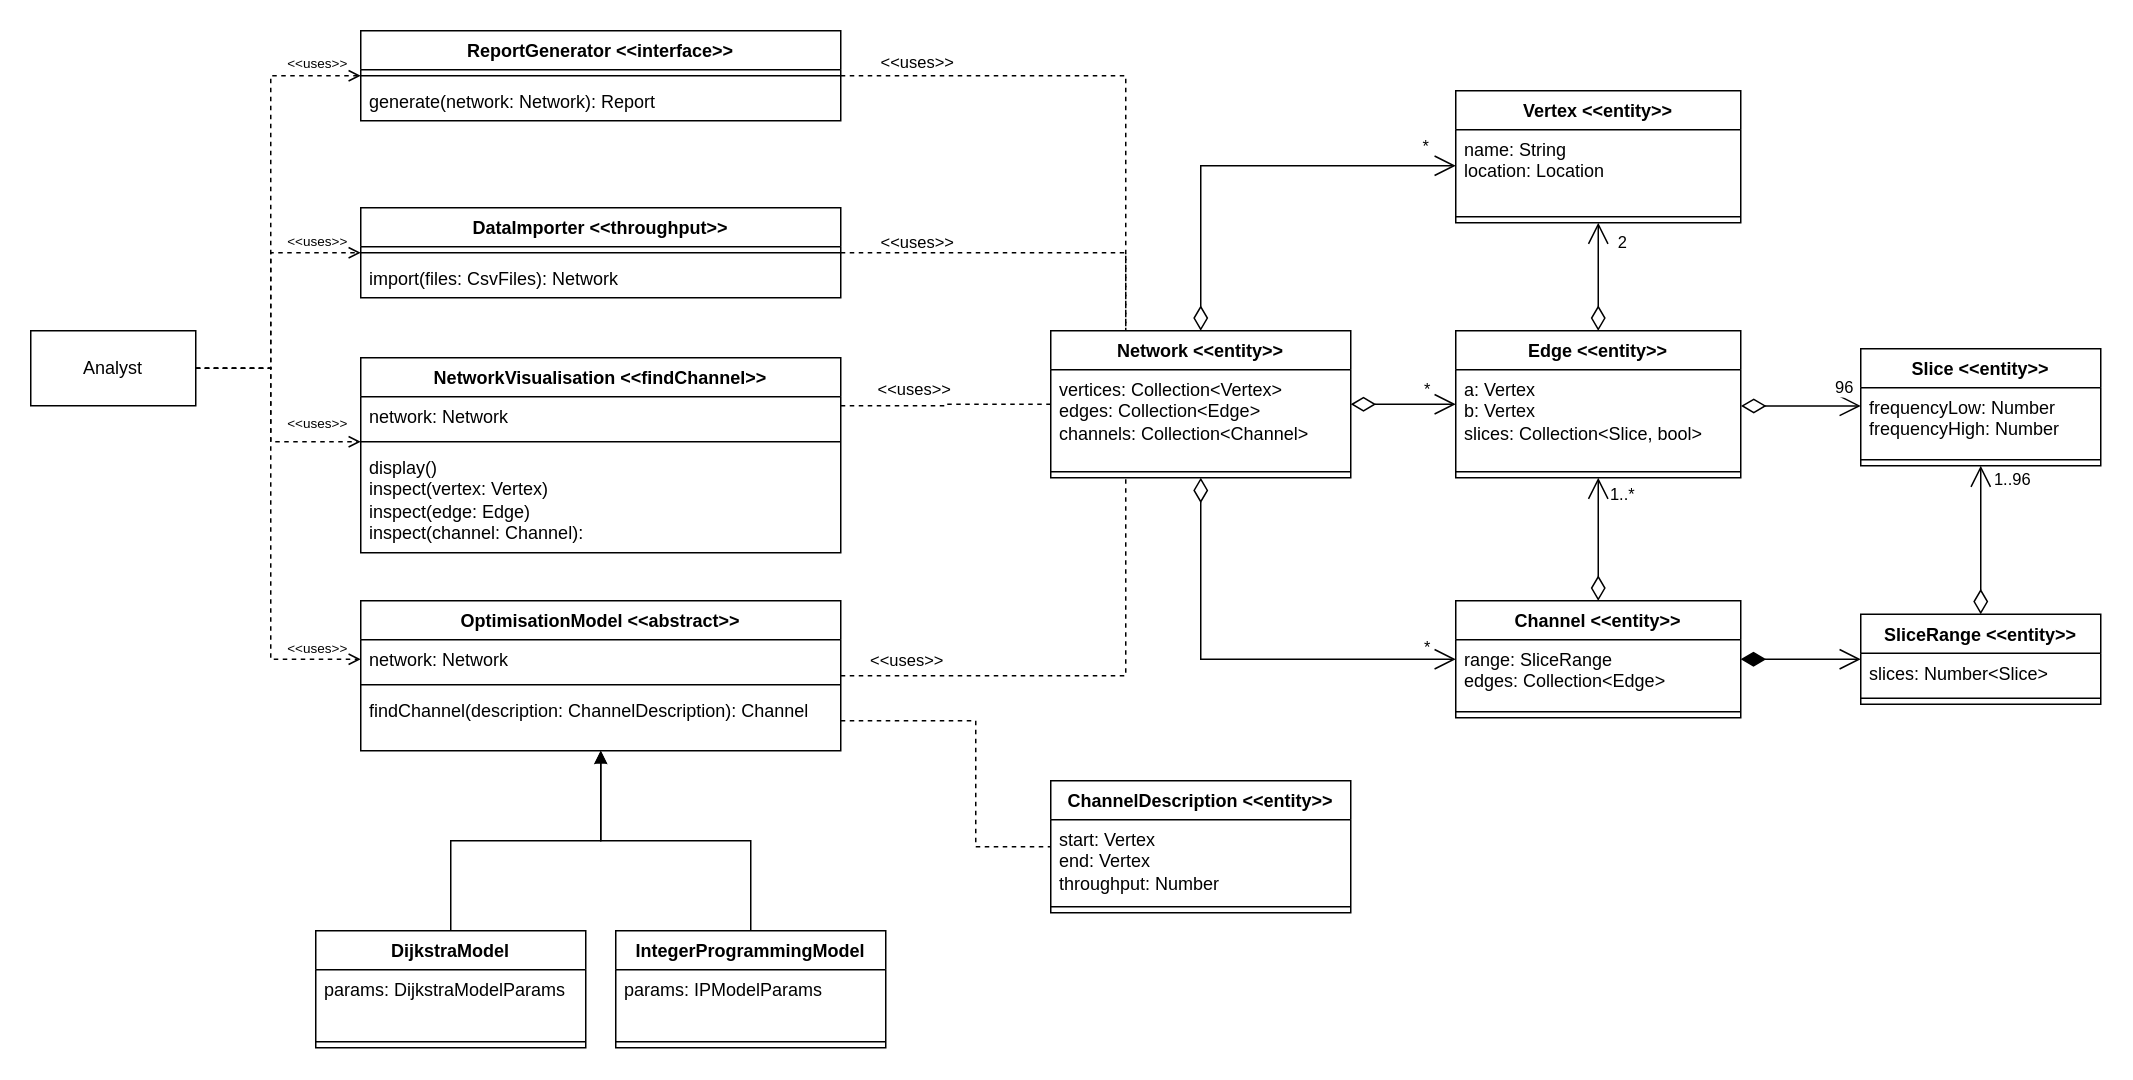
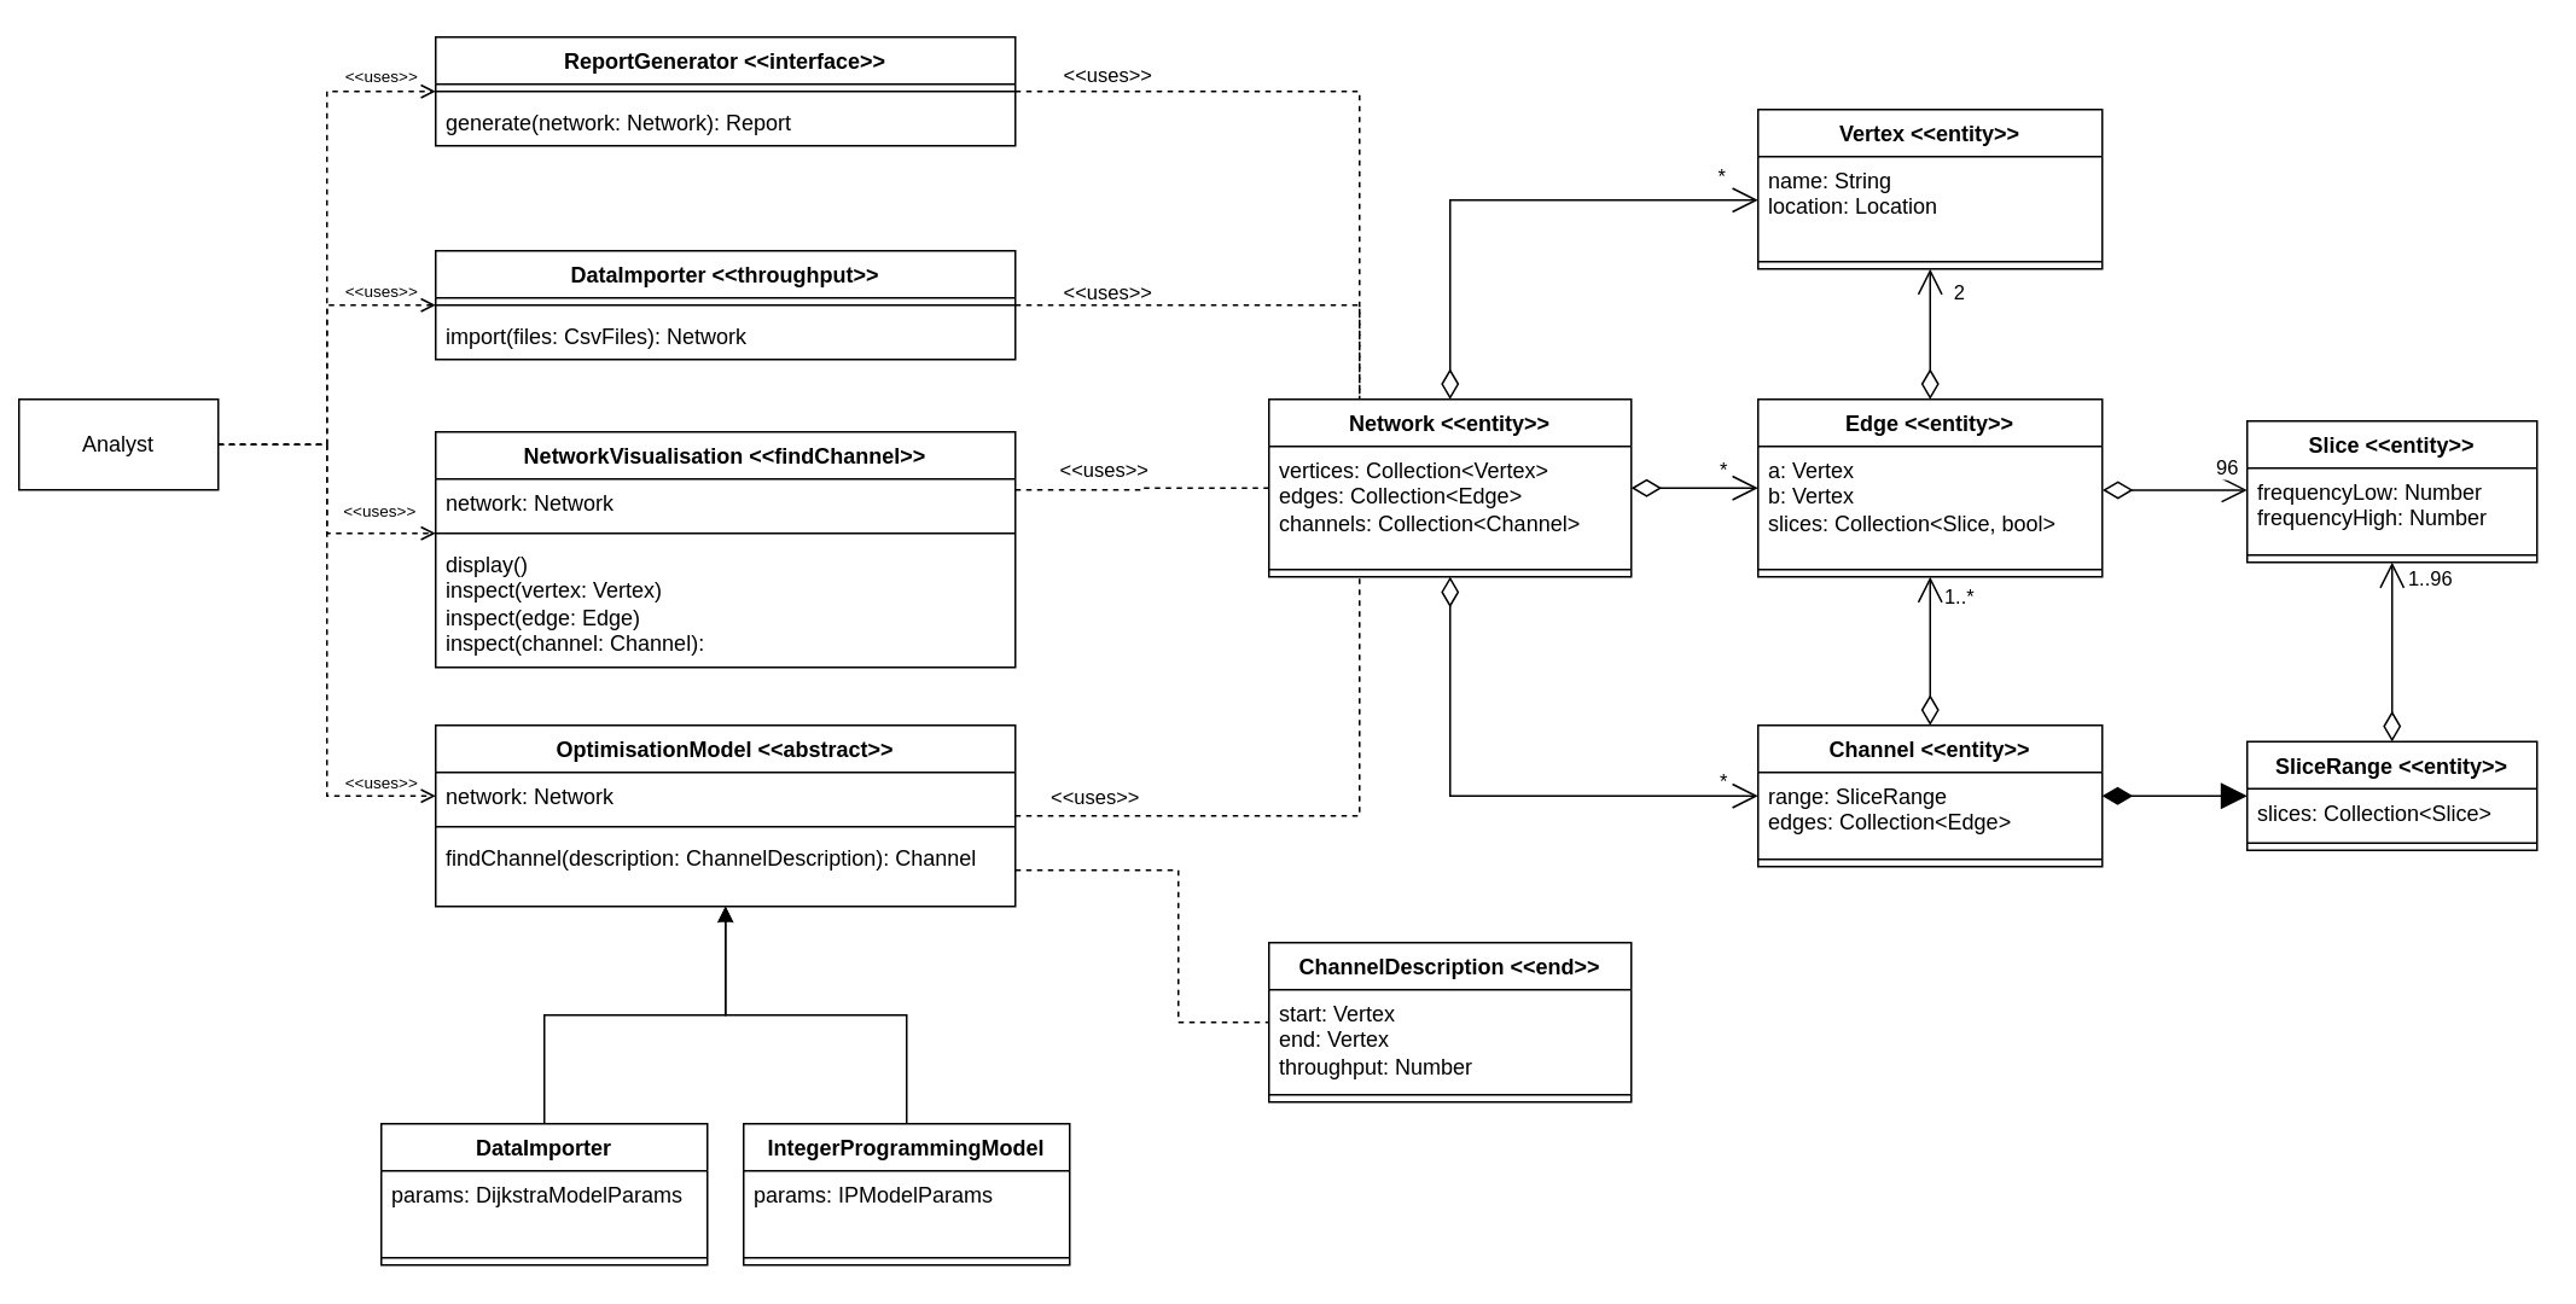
- <mxCell id="10" value="Analyst" style="html=1;whiteSpace=wrap;" parent="1" vertex="1"><mxGeometry x="20" y="220" width="110" height="50" as="geometry" /></mxCell>
+ <mxCell id="10" value="Analyst" style="html=1;whiteSpace=wrap;" parent="1" vertex="1"><mxGeometry x="10" y="220" width="110" height="50" as="geometry" /></mxCell>
- <mxCell id="73" value="" style="endArrow=open;html=1;endSize=12;startArrow=diamondThin;startSize=14;startFill=1;edgeStyle=orthogonalEdgeStyle;align=left;verticalAlign=bottom;rounded=0;" parent="1" source="54" target="60" edge="1"><mxGeometry x="-1" y="3" relative="1" as="geometry"><mxPoint x="1110" y="360" as="sourcePoint" /><mxPoint x="1270" y="360" as="targetPoint" /></mxGeometry></mxCell>
+ <mxCell id="73" value="" style="endArrow=block;html=1;endSize=12;startArrow=diamondThin;startSize=14;startFill=1;edgeStyle=orthogonalEdgeStyle;align=left;verticalAlign=bottom;rounded=0;" parent="1" source="54" target="60" edge="1"><mxGeometry x="-1" y="3" relative="1" as="geometry"><mxPoint x="1110" y="360" as="sourcePoint" /><mxPoint x="1270" y="360" as="targetPoint" /></mxGeometry></mxCell>
- <mxCell id="61" value="slices: Number&amp;lt;Slice&amp;gt;" style="text;strokeColor=none;fillColor=none;align=left;verticalAlign=top;spacingLeft=4;spacingRight=4;overflow=hidden;rotatable=0;points=[[0,0.5],[1,0.5]];portConstraint=eastwest;whiteSpace=wrap;html=1;" parent="60" vertex="1"><mxGeometry y="26" width="160" height="26" as="geometry" /></mxCell>
+ <mxCell id="61" value="slices: Collection&amp;lt;Slice&amp;gt;" style="text;strokeColor=none;fillColor=none;align=left;verticalAlign=top;spacingLeft=4;spacingRight=4;overflow=hidden;rotatable=0;points=[[0,0.5],[1,0.5]];portConstraint=eastwest;whiteSpace=wrap;html=1;" parent="60" vertex="1"><mxGeometry y="26" width="160" height="26" as="geometry" /></mxCell>
- <mxCell id="42" value="ChannelDescription&lt;span style=&quot;background-color: initial;&quot;&gt;&amp;nbsp;&amp;lt;&amp;lt;entity&amp;gt;&amp;gt;&lt;/span&gt;" style="swimlane;fontStyle=1;align=center;verticalAlign=top;childLayout=stackLayout;horizontal=1;startSize=26;horizontalStack=0;resizeParent=1;resizeParentMax=0;resizeLast=0;collapsible=1;marginBottom=0;whiteSpace=wrap;html=1;" parent="1" vertex="1"><mxGeometry x="700" y="520" width="200" height="88" as="geometry" /></mxCell>
+ <mxCell id="42" value="ChannelDescription&lt;span style=&quot;background-color: initial;&quot;&gt;&amp;nbsp;&amp;lt;&amp;lt;end&amp;gt;&amp;gt;&lt;/span&gt;" style="swimlane;fontStyle=1;align=center;verticalAlign=top;childLayout=stackLayout;horizontal=1;startSize=26;horizontalStack=0;resizeParent=1;resizeParentMax=0;resizeLast=0;collapsible=1;marginBottom=0;whiteSpace=wrap;html=1;" parent="1" vertex="1"><mxGeometry x="700" y="520" width="200" height="88" as="geometry" /></mxCell>
- <mxCell id="39" value="DijkstraModel" style="swimlane;fontStyle=1;align=center;verticalAlign=top;childLayout=stackLayout;horizontal=1;startSize=26;horizontalStack=0;resizeParent=1;resizeParentMax=0;resizeLast=0;collapsible=1;marginBottom=0;whiteSpace=wrap;html=1;" parent="1" vertex="1"><mxGeometry x="210" y="620" width="180" height="78" as="geometry" /></mxCell>
+ <mxCell id="39" value="DataImporter" style="swimlane;fontStyle=1;align=center;verticalAlign=top;childLayout=stackLayout;horizontal=1;startSize=26;horizontalStack=0;resizeParent=1;resizeParentMax=0;resizeLast=0;collapsible=1;marginBottom=0;whiteSpace=wrap;html=1;" parent="1" vertex="1"><mxGeometry x="210" y="620" width="180" height="78" as="geometry" /></mxCell>
